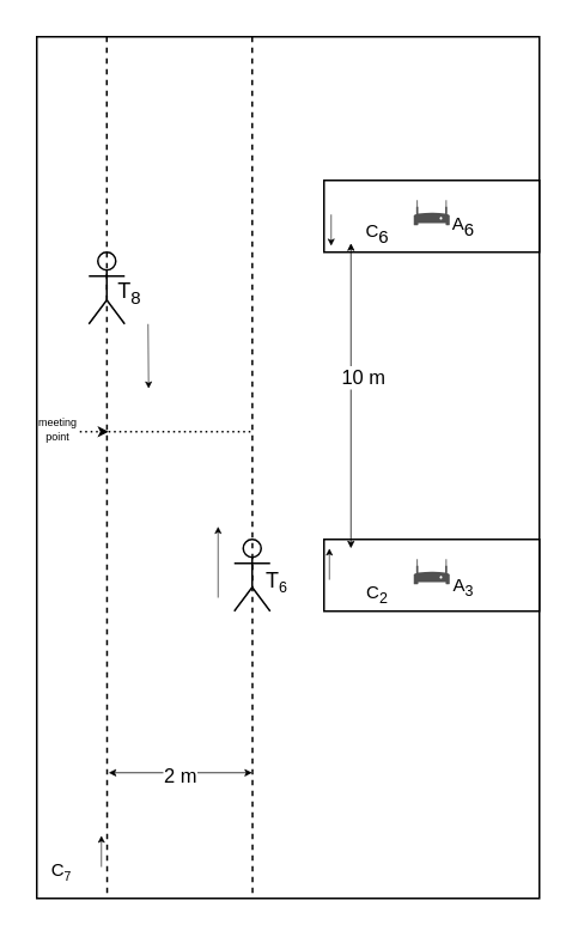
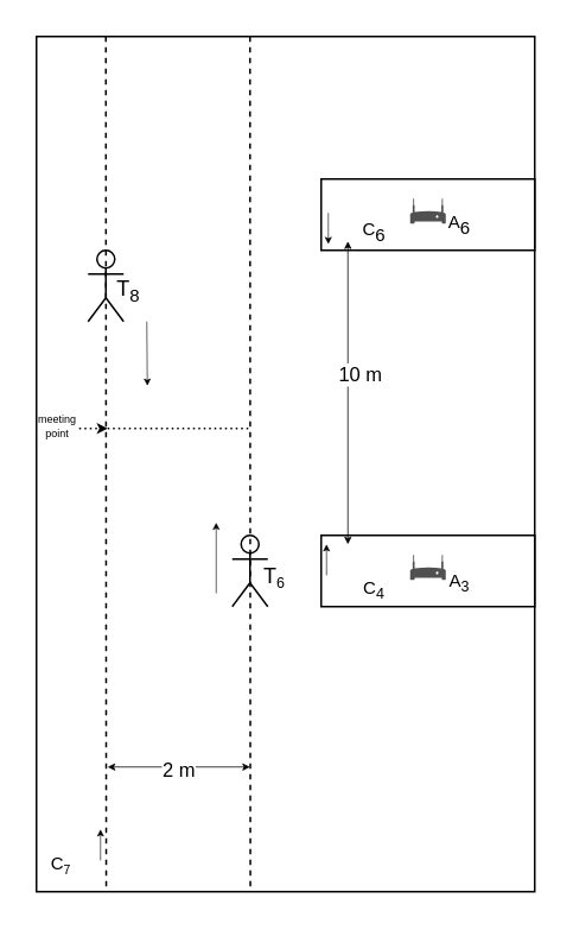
- <mxCell id="18" value="C&lt;sub&gt;2&lt;/sub&gt;" style="text;html=1;strokeColor=none;fillColor=none;align=center;verticalAlign=middle;whiteSpace=wrap;rounded=0;fontSize=10;" parent="1" vertex="1"><mxGeometry x="200" y="325" width="20" height="10" as="geometry" /></mxCell>
+ <mxCell id="18" value="C&lt;sub&gt;4&lt;/sub&gt;" style="text;html=1;strokeColor=none;fillColor=none;align=center;verticalAlign=middle;whiteSpace=wrap;rounded=0;fontSize=10;" parent="1" vertex="1"><mxGeometry x="200" y="325" width="20" height="10" as="geometry" /></mxCell>
